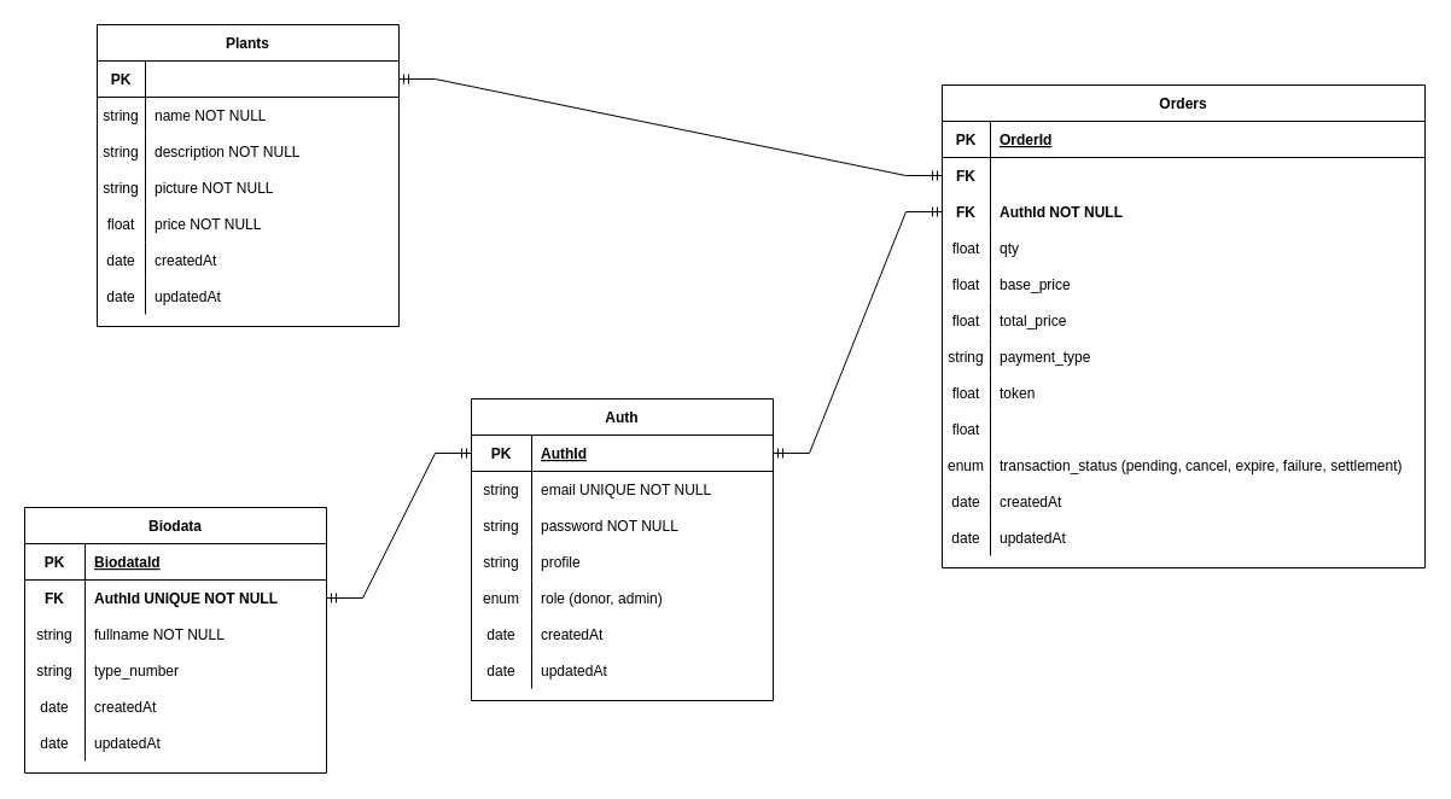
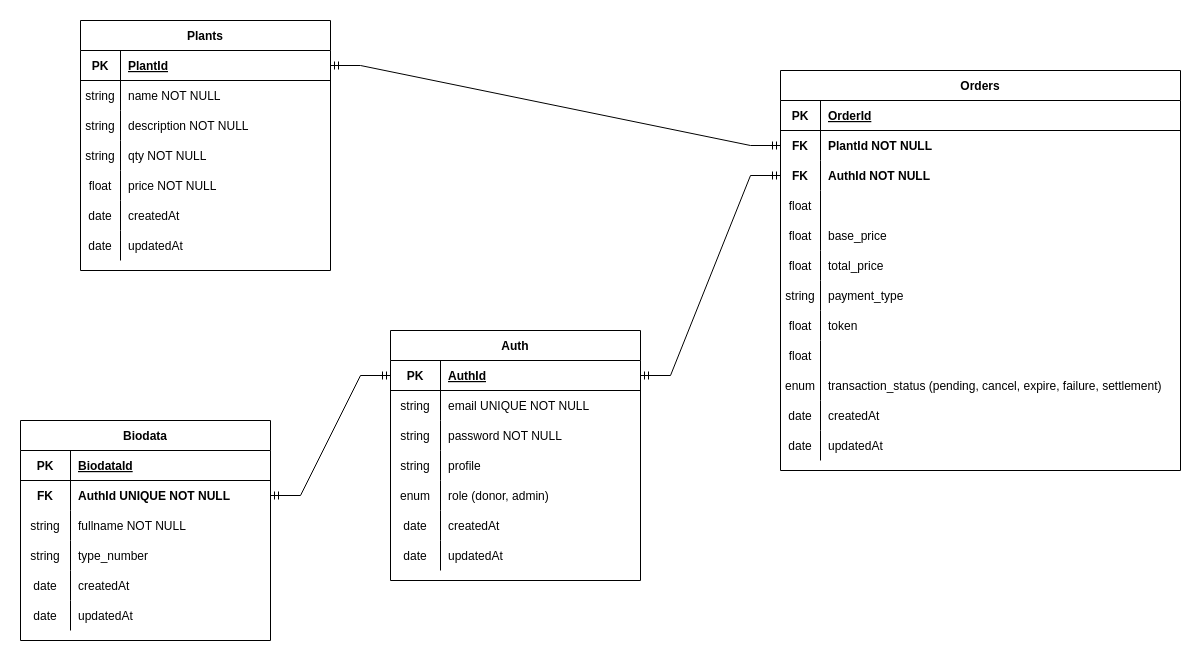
+ <mxCell id="82" value="PlantId" style="shape=partialRectangle;overflow=hidden;connectable=0;fillColor=none;top=0;left=0;bottom=0;right=0;align=left;spacingLeft=6;fontStyle=5;" parent="80" vertex="1"><mxGeometry x="40" width="210" height="30" as="geometry"><mxRectangle width="210" height="30" as="alternateBounds" /></mxGeometry></mxCell>
+ <mxCell id="8" value="PlantId NOT NULL" style="shape=partialRectangle;overflow=hidden;connectable=0;fillColor=none;top=0;left=0;bottom=0;right=0;align=left;spacingLeft=6;fontStyle=1" parent="6" vertex="1"><mxGeometry x="40" width="360" height="30" as="geometry"><mxRectangle width="360" height="30" as="alternateBounds" /></mxGeometry></mxCell>
- <mxCell id="91" value="picture NOT NULL" style="shape=partialRectangle;overflow=hidden;connectable=0;fillColor=none;top=0;left=0;bottom=0;right=0;align=left;spacingLeft=6;" parent="89" vertex="1"><mxGeometry x="40" width="210" height="30" as="geometry"><mxRectangle width="210" height="30" as="alternateBounds" /></mxGeometry></mxCell>
+ <mxCell id="91" value="qty NOT NULL" style="shape=partialRectangle;overflow=hidden;connectable=0;fillColor=none;top=0;left=0;bottom=0;right=0;align=left;spacingLeft=6;" parent="89" vertex="1"><mxGeometry x="40" width="210" height="30" as="geometry"><mxRectangle width="210" height="30" as="alternateBounds" /></mxGeometry></mxCell>
- <mxCell id="14" value="qty" style="shape=partialRectangle;overflow=hidden;connectable=0;fillColor=none;top=0;left=0;bottom=0;right=0;align=left;spacingLeft=6;fontStyle=0" parent="12" vertex="1"><mxGeometry x="40" width="360" height="30" as="geometry"><mxRectangle width="360" height="30" as="alternateBounds" /></mxGeometry></mxCell>
